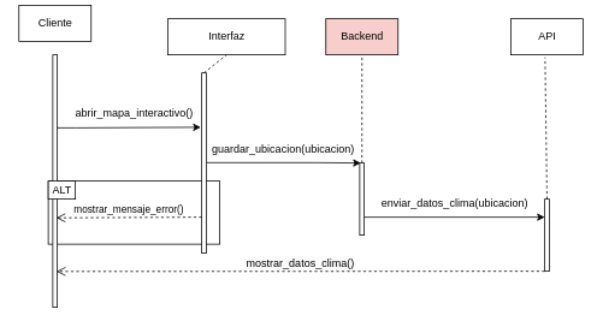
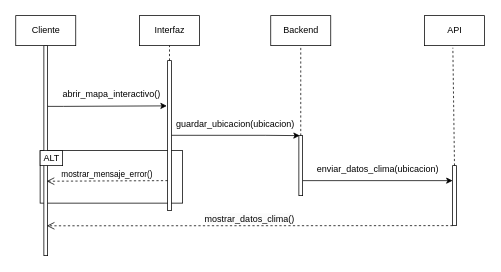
- <mxCell id="19" value="Cliente" style="rounded=0;whiteSpace=wrap;html=1;" vertex="1" parent="1"><mxGeometry x="20.5" y="5" width="80" height="40" as="geometry" /></mxCell>
+ <mxCell id="19" value="Cliente" style="rounded=0;whiteSpace=wrap;html=1;" vertex="1" parent="1"><mxGeometry x="20.5" y="20" width="80" height="40" as="geometry" /></mxCell>
- <mxCell id="20" value="Interfaz" style="rounded=0;whiteSpace=wrap;html=1;" vertex="1" parent="1"><mxGeometry x="185.5" y="20" width="130" height="40" as="geometry" /></mxCell>
+ <mxCell id="20" value="Interfaz" style="rounded=0;whiteSpace=wrap;html=1;" vertex="1" parent="1"><mxGeometry x="185.5" y="20" width="80" height="40" as="geometry" /></mxCell>
- <mxCell id="21" value="Backend" style="rounded=0;whiteSpace=wrap;html=1;fillColor=#f8cecc;" vertex="1" parent="1"><mxGeometry x="360.5" y="20" width="80" height="40" as="geometry" /></mxCell>
+ <mxCell id="21" value="Backend" style="rounded=0;whiteSpace=wrap;html=1;" vertex="1" parent="1"><mxGeometry x="360.5" y="20" width="80" height="40" as="geometry" /></mxCell>
